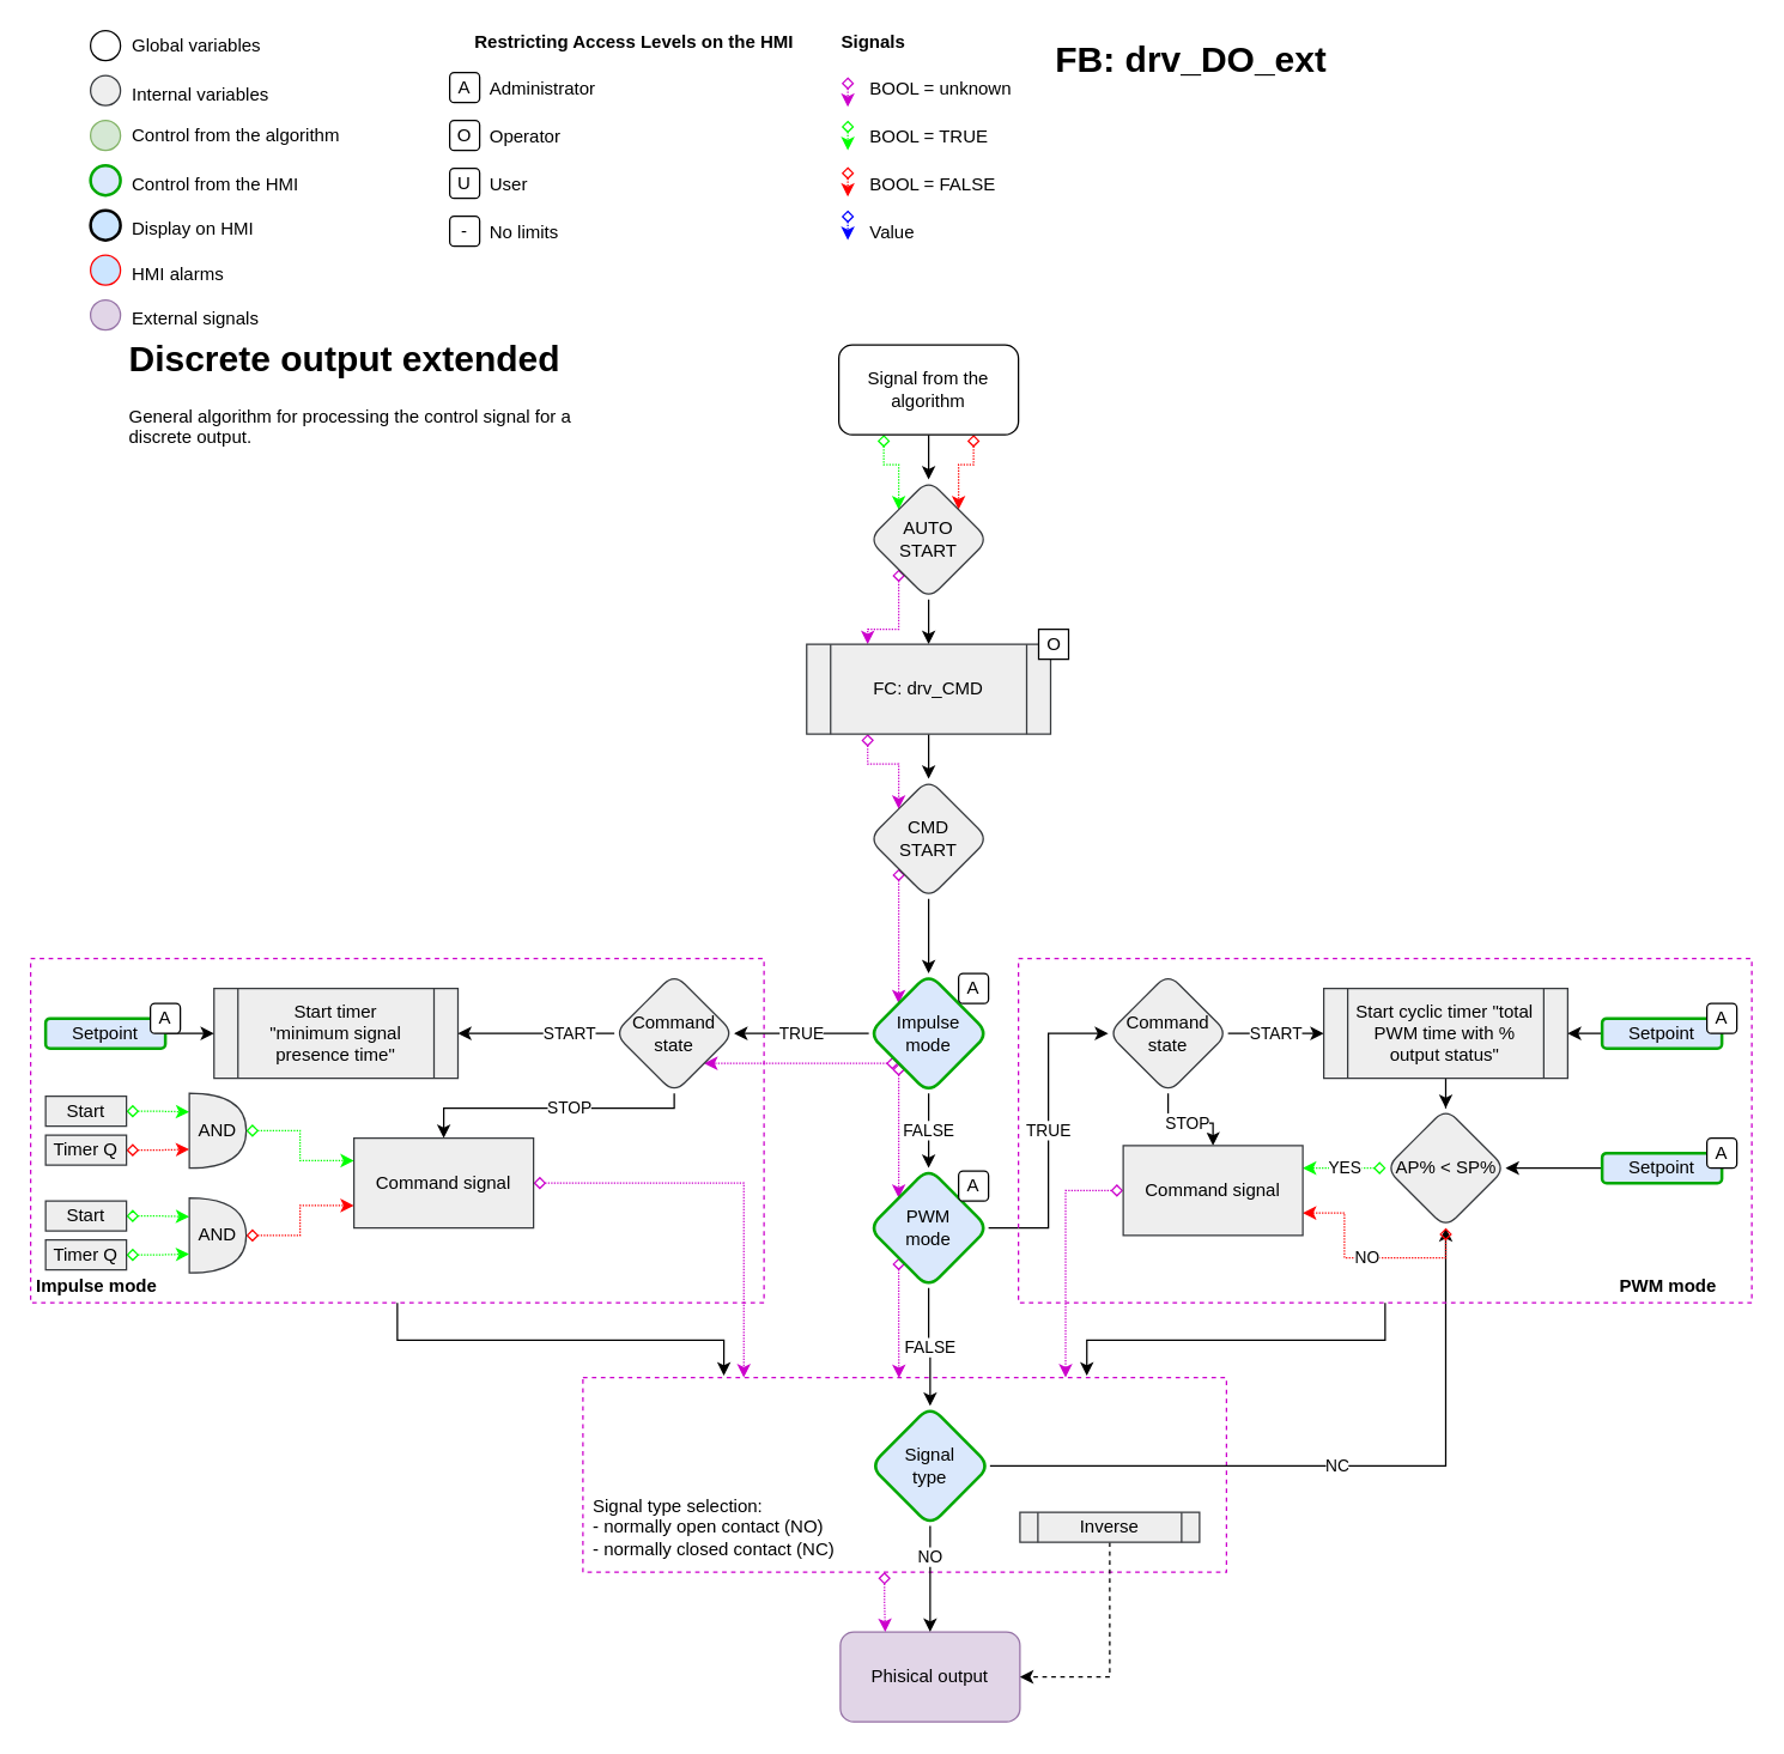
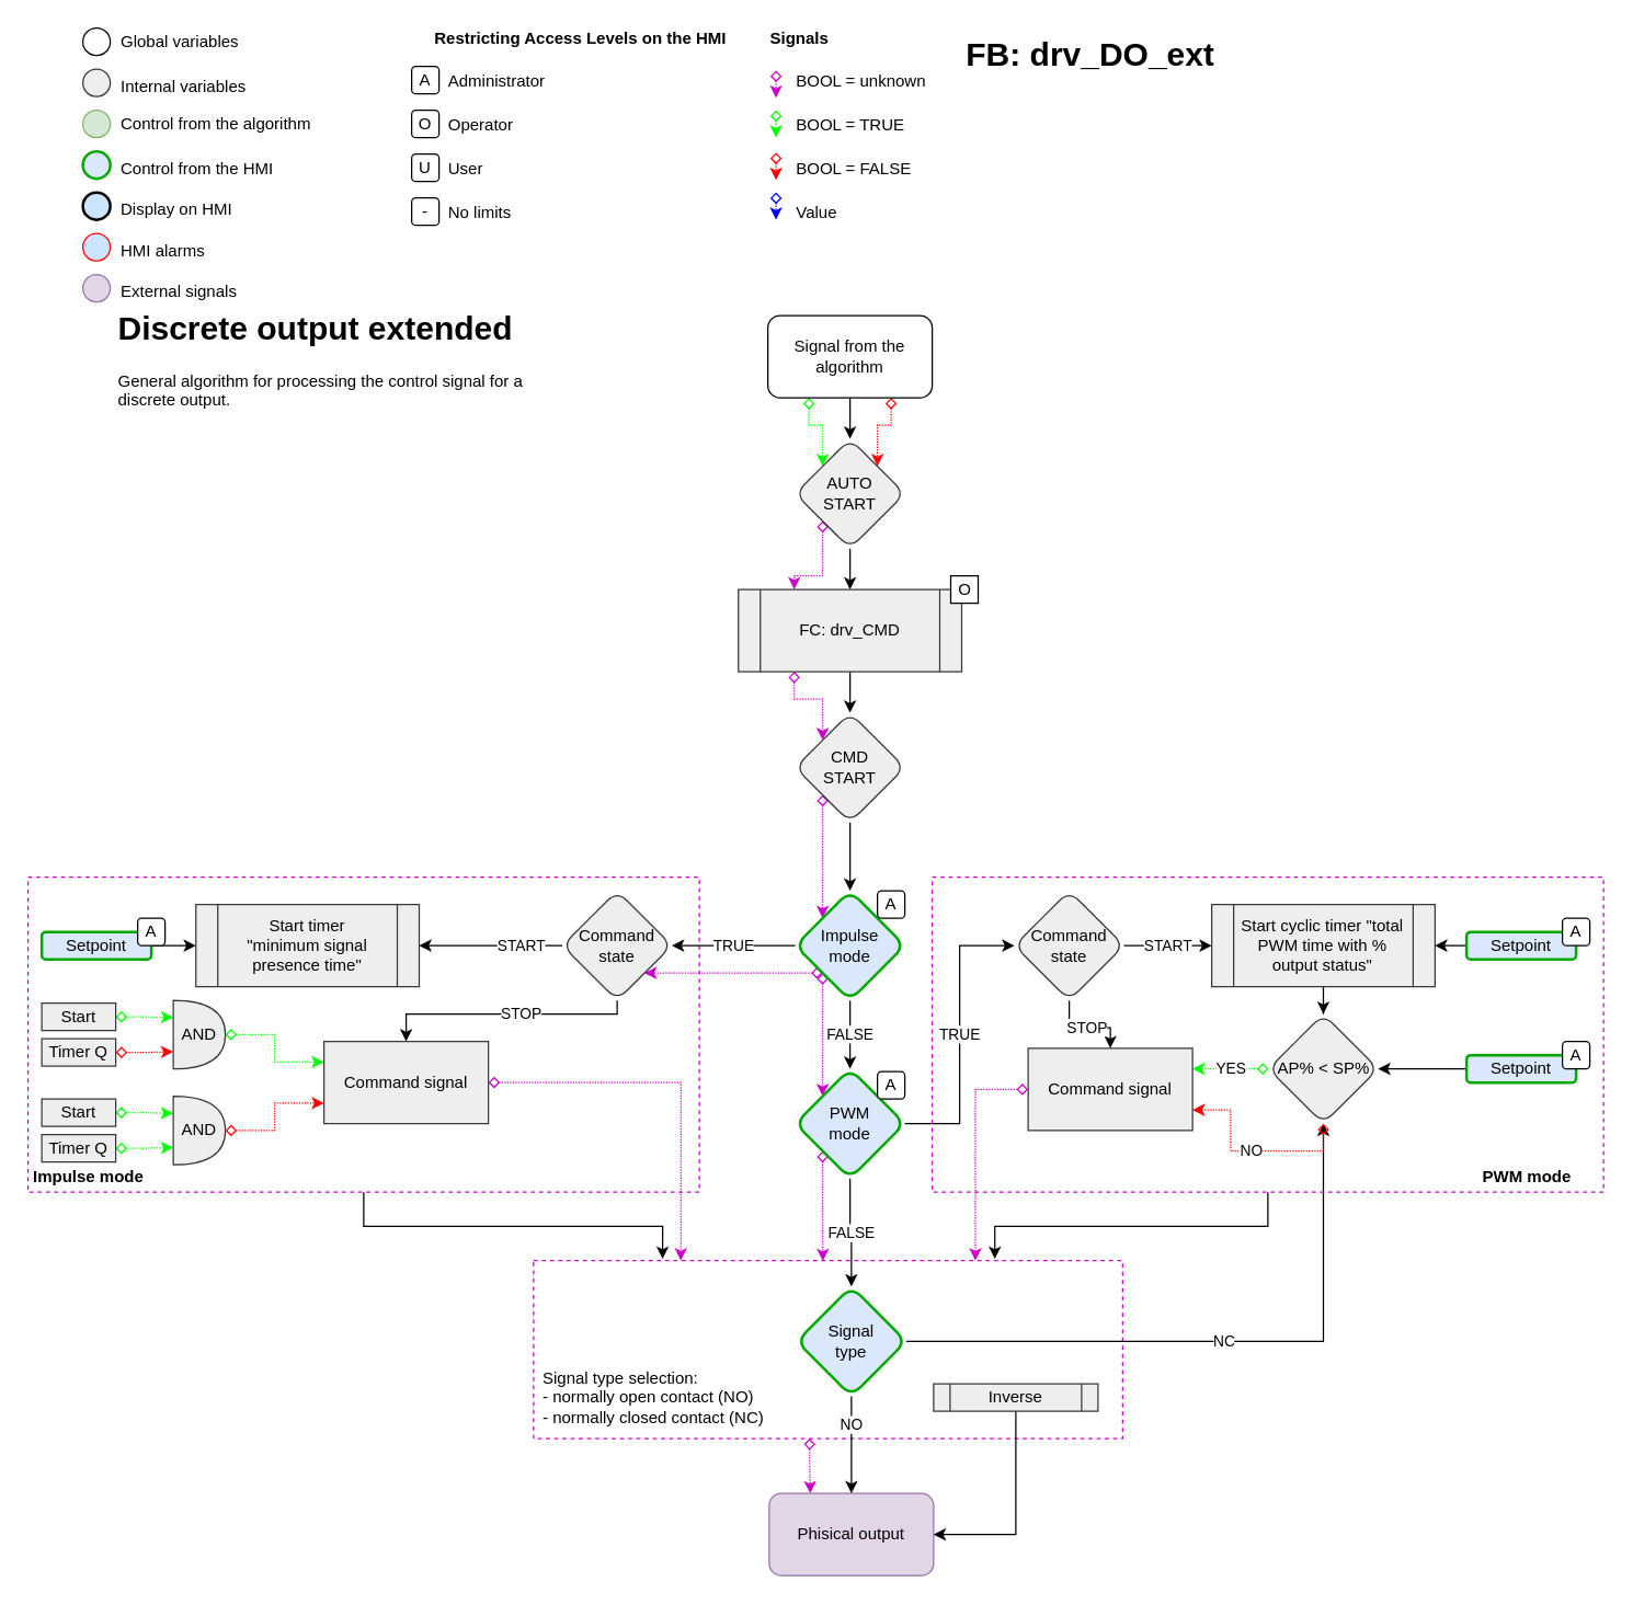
- <mxCell id="15" style="edgeStyle=orthogonalEdgeStyle;rounded=0;orthogonalLoop=1;jettySize=auto;html=1;entryX=1;entryY=0.5;entryDx=0;entryDy=0;dashed=1;" parent="1" source="16" target="8" edge="1"><mxGeometry relative="1" as="geometry" /></mxCell>
+ <mxCell id="15" style="edgeStyle=orthogonalEdgeStyle;rounded=0;orthogonalLoop=1;jettySize=auto;html=1;entryX=1;entryY=0.5;entryDx=0;entryDy=0;" parent="1" source="16" target="8" edge="1"><mxGeometry relative="1" as="geometry" /></mxCell>
